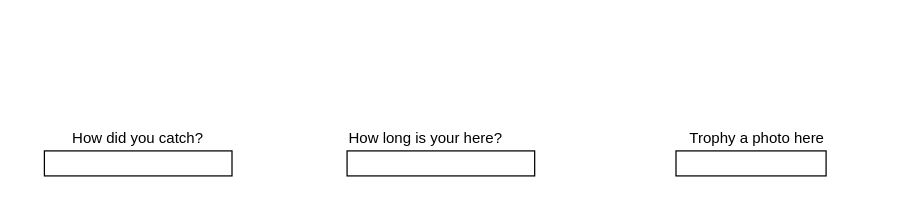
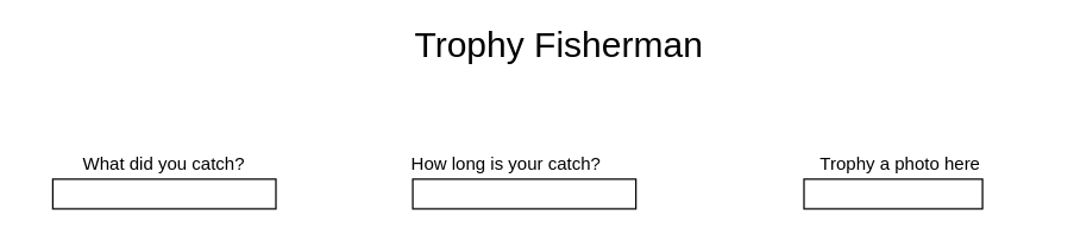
+ <mxCell id="2" value="&lt;font style=&quot;font-size: 24px&quot;&gt;Trophy Fisherman&lt;/font&gt;" style="text;html=1;strokeColor=none;fillColor=none;align=center;verticalAlign=middle;whiteSpace=wrap;rounded=0;" vertex="1" parent="1"><mxGeometry x="268" y="20" width="215" height="20" as="geometry" /></mxCell>
- <mxCell id="3" value="How did you catch?" style="text;html=1;strokeColor=none;fillColor=none;align=center;verticalAlign=middle;whiteSpace=wrap;rounded=0;" vertex="1" parent="1"><mxGeometry x="20" y="100" width="180" height="20" as="geometry" /></mxCell>
+ <mxCell id="3" value="What did you catch?" style="text;html=1;strokeColor=none;fillColor=none;align=center;verticalAlign=middle;whiteSpace=wrap;rounded=0;" vertex="1" parent="1"><mxGeometry x="20" y="100" width="180" height="20" as="geometry" /></mxCell>
- <mxCell id="4" value="How long is your here?" style="text;html=1;strokeColor=none;fillColor=none;align=center;verticalAlign=middle;whiteSpace=wrap;rounded=0;" vertex="1" parent="1"><mxGeometry x="250" y="100" width="180" height="20" as="geometry" /></mxCell>
+ <mxCell id="4" value="How long is your catch?" style="text;html=1;strokeColor=none;fillColor=none;align=center;verticalAlign=middle;whiteSpace=wrap;rounded=0;" vertex="1" parent="1"><mxGeometry x="250" y="100" width="180" height="20" as="geometry" /></mxCell>
